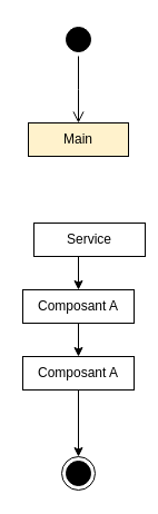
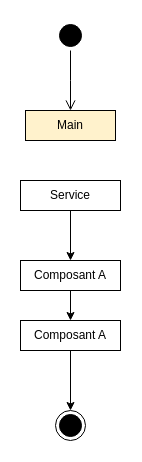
- <mxCell id="6" value="Service" style="html=1;whiteSpace=wrap;" vertex="1" parent="1"><mxGeometry x="30" y="200" width="100" height="30" as="geometry" /></mxCell>
+ <mxCell id="6" value="Service" style="html=1;whiteSpace=wrap;" vertex="1" parent="1"><mxGeometry x="20" y="180" width="100" height="30" as="geometry" /></mxCell>
